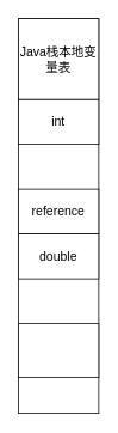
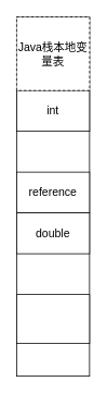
- <mxCell id="7" value="Java栈本地变量表" style="rounded=0;whiteSpace=wrap;html=1;fontSize=14;" vertex="1" parent="1"><mxGeometry x="20" y="20" width="90" height="90" as="geometry" /></mxCell>
+ <mxCell id="7" value="Java栈本地变量表" style="rounded=0;whiteSpace=wrap;html=1;fontSize=14;dashed=1;" vertex="1" parent="1"><mxGeometry x="20" y="20" width="90" height="90" as="geometry" /></mxCell>
